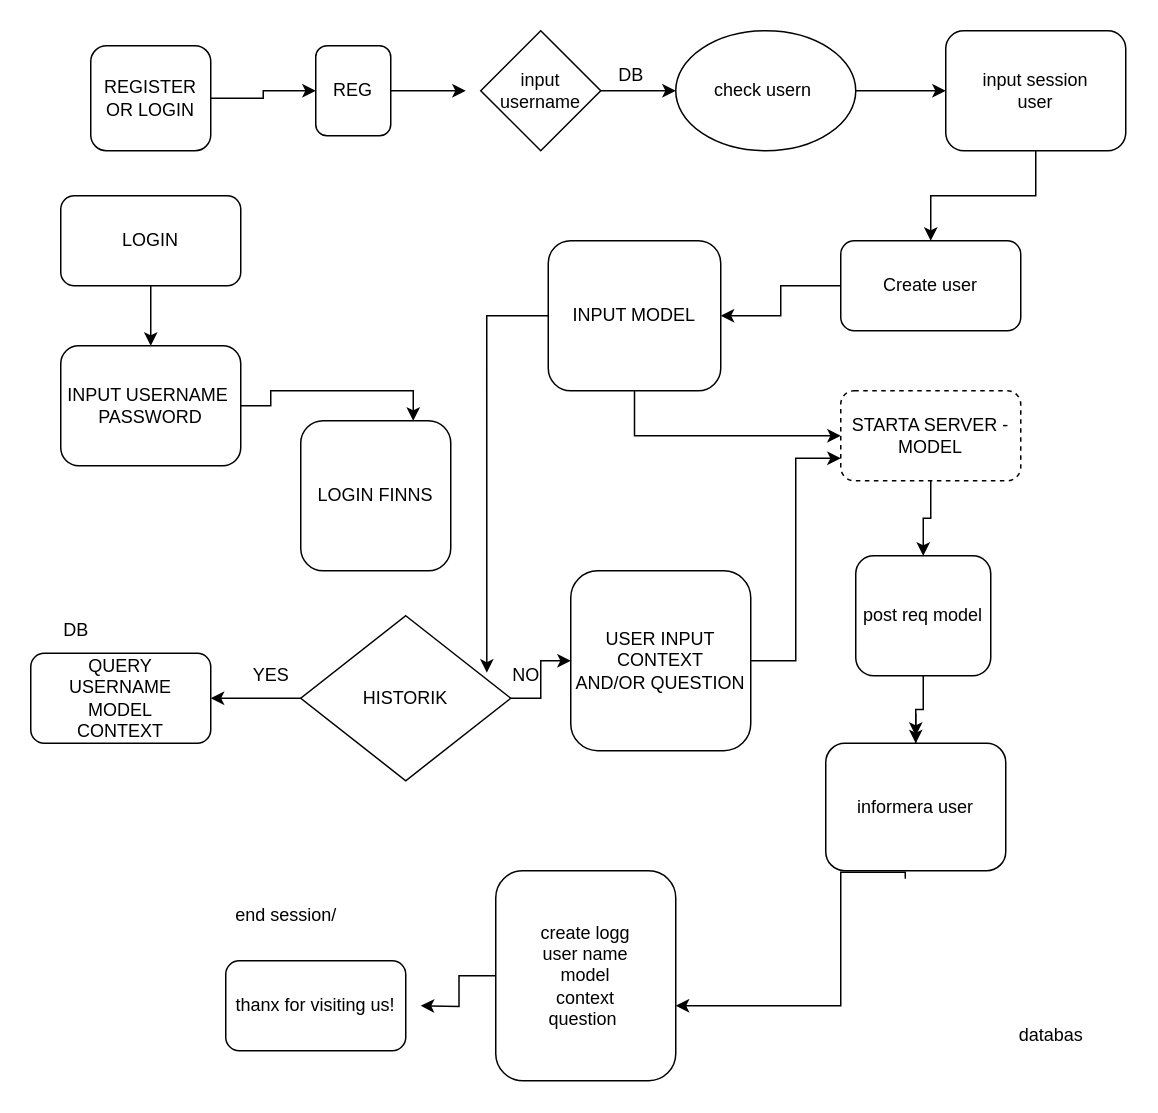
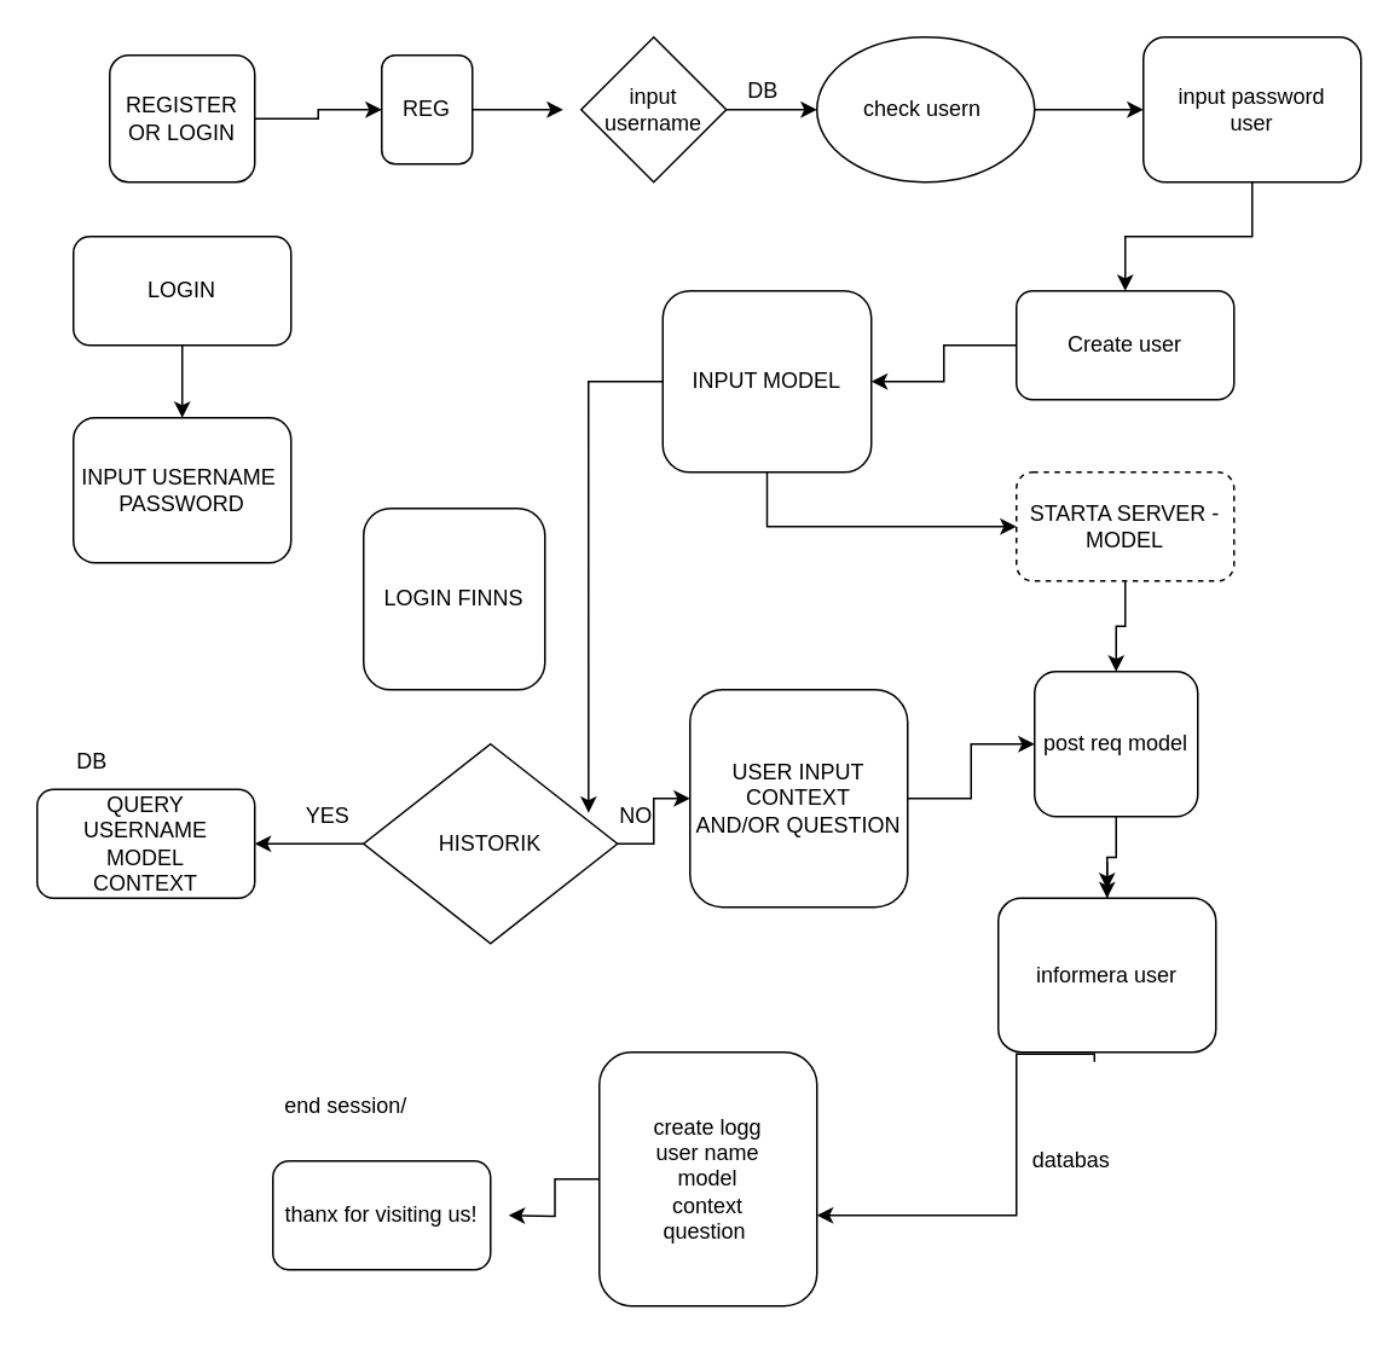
- <mxCell id="14" value="input session&lt;br&gt;user" style="rounded=1;whiteSpace=wrap;html=1;" parent="1" vertex="1"><mxGeometry x="630" y="20" width="120" height="80" as="geometry" /></mxCell>
+ <mxCell id="14" value="input password&lt;br&gt;user" style="rounded=1;whiteSpace=wrap;html=1;" parent="1" vertex="1"><mxGeometry x="630" y="20" width="120" height="80" as="geometry" /></mxCell>
- <mxCell id="30" style="edgeStyle=orthogonalEdgeStyle;rounded=0;orthogonalLoop=1;jettySize=auto;html=1;entryX=0.75;entryY=0;entryDx=0;entryDy=0;" parent="1" source="31" target="27" edge="1"><mxGeometry relative="1" as="geometry" /></mxCell>
- <mxCell id="39" style="edgeStyle=orthogonalEdgeStyle;rounded=0;orthogonalLoop=1;jettySize=auto;html=1;entryX=0;entryY=0.75;entryDx=0;entryDy=0;" edge="1" parent="1" source="40" target="18"><mxGeometry relative="1" as="geometry" /></mxCell>
+ <mxCell id="39" style="edgeStyle=orthogonalEdgeStyle;rounded=0;orthogonalLoop=1;jettySize=auto;html=1;" edge="1" parent="1" source="40" target="20"><mxGeometry relative="1" as="geometry" /></mxCell>
- <mxCell id="38" value="databas&lt;br&gt;" style="text;html=1;align=center;verticalAlign=middle;resizable=0;points=[];autosize=1;strokeColor=none;fillColor=none;" vertex="1" parent="1"><mxGeometry x="670" y="680" width="60" height="20" as="geometry" /></mxCell>
+ <mxCell id="38" value="databas&lt;br&gt;" style="text;html=1;align=center;verticalAlign=middle;resizable=0;points=[];autosize=1;strokeColor=none;fillColor=none;" vertex="1" parent="1"><mxGeometry x="560" y="630" width="60" height="20" as="geometry" /></mxCell>
